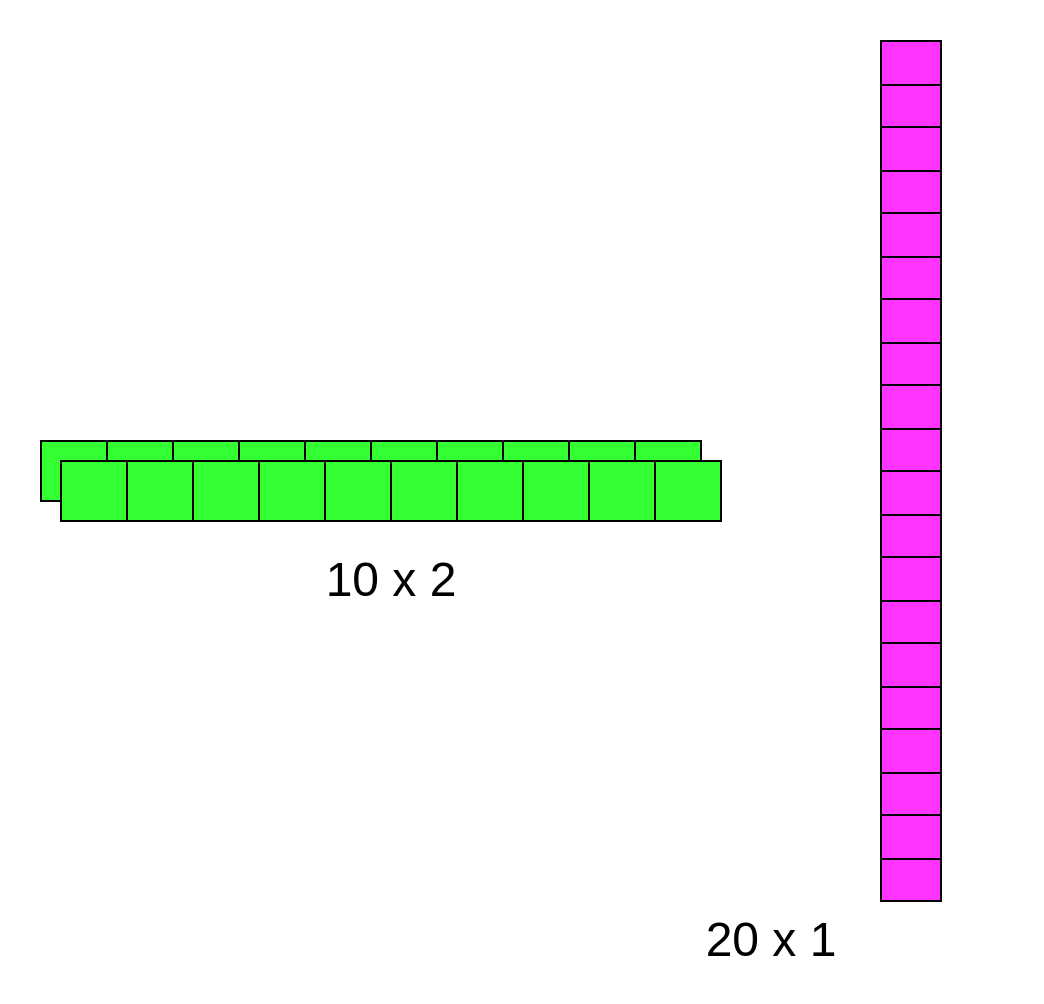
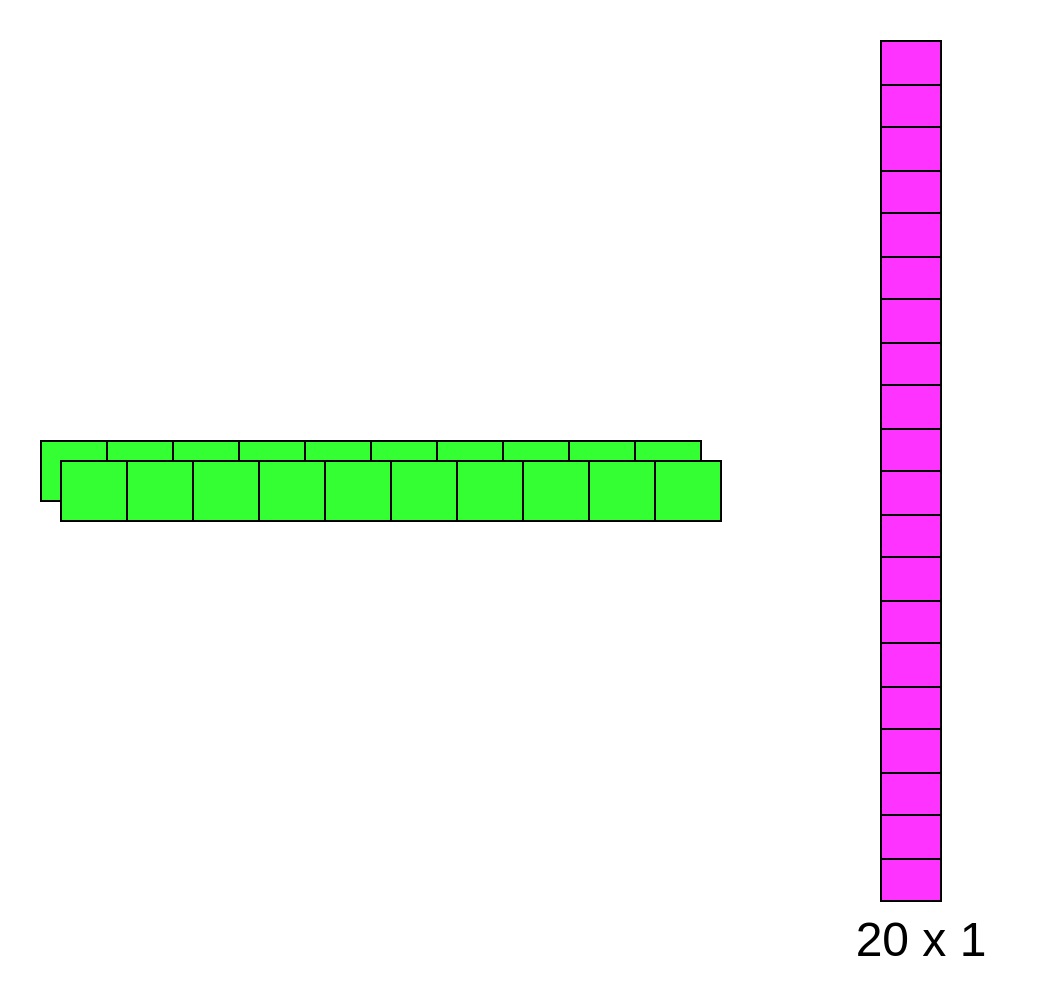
- <mxCell id="67" value="&lt;font style=&quot;font-size: 24px&quot;&gt;10 x 2&lt;/font&gt;" style="text;html=1;resizable=0;autosize=1;align=center;verticalAlign=middle;points=[];fillColor=none;strokeColor=none;rounded=0;" vertex="1" parent="1"><mxGeometry x="155" y="280" width="80" height="20" as="geometry" /></mxCell>
- <mxCell id="68" value="&lt;font style=&quot;font-size: 24px&quot;&gt;20 x 1&lt;/font&gt;" style="text;html=1;resizable=0;autosize=1;align=center;verticalAlign=middle;points=[];fillColor=none;strokeColor=none;rounded=0;" vertex="1" parent="1"><mxGeometry x="345" y="460" width="80" height="20" as="geometry" /></mxCell>
+ <mxCell id="68" value="&lt;font style=&quot;font-size: 24px&quot;&gt;20 x 1&lt;/font&gt;" style="text;html=1;resizable=0;autosize=1;align=center;verticalAlign=middle;points=[];fillColor=none;strokeColor=none;rounded=0;" vertex="1" parent="1"><mxGeometry x="420" y="460" width="80" height="20" as="geometry" /></mxCell>
